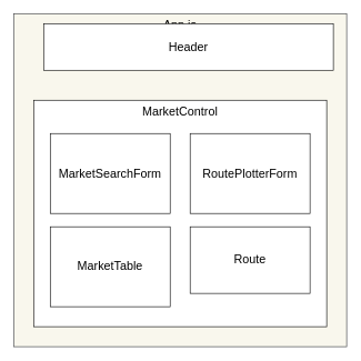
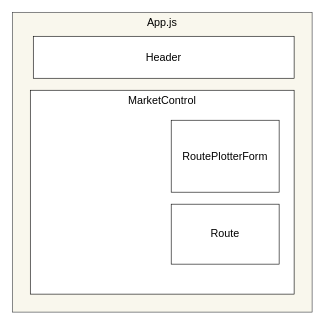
- <mxCell id="3" value="Header" style="rounded=0;whiteSpace=wrap;html=1;fontSize=18;" vertex="1" parent="1"><mxGeometry x="65" y="35" width="435" height="70" as="geometry" /></mxCell>
+ <mxCell id="3" value="Header" style="rounded=0;whiteSpace=wrap;html=1;fontSize=18;" vertex="1" parent="1"><mxGeometry x="55" y="60" width="435" height="70" as="geometry" /></mxCell>
- <mxCell id="5" value="MarketSearchForm" style="rounded=0;whiteSpace=wrap;html=1;fontSize=18;direction=west;" vertex="1" parent="1"><mxGeometry x="75" y="200" width="180" height="120" as="geometry" /></mxCell>
- <mxCell id="7" value="MarketTable" style="rounded=0;whiteSpace=wrap;html=1;fontSize=18;direction=west;" vertex="1" parent="1"><mxGeometry x="75" y="340" width="180" height="120" as="geometry" /></mxCell>
